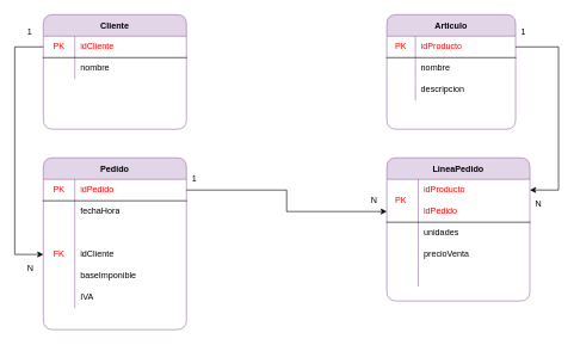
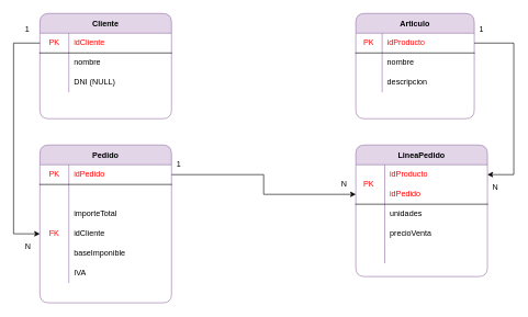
+ <mxCell id="11" value="DNI (NULL)" style="shape=partialRectangle;html=1;whiteSpace=wrap;connectable=0;fillColor=none;top=0;left=0;bottom=0;right=0;align=left;spacingLeft=6;overflow=hidden;pointerEvents=1;" vertex="1" parent="9"><mxGeometry x="44" width="156" height="30" as="geometry"><mxRectangle width="156" height="30" as="alternateBounds" /></mxGeometry></mxCell>
- <mxCell id="30" value="fechaHora" style="shape=partialRectangle;html=1;whiteSpace=wrap;connectable=0;fillColor=none;top=0;left=0;bottom=0;right=0;align=left;spacingLeft=6;overflow=hidden;pointerEvents=1;" vertex="1" parent="28"><mxGeometry x="44" width="156" height="30" as="geometry"><mxRectangle width="156" height="30" as="alternateBounds" /></mxGeometry></mxCell>
+ <mxCell id="33" value="importeTotal" style="shape=partialRectangle;html=1;whiteSpace=wrap;connectable=0;fillColor=none;top=0;left=0;bottom=0;right=0;align=left;spacingLeft=6;overflow=hidden;pointerEvents=1;" vertex="1" parent="31"><mxGeometry x="44" width="156" height="30" as="geometry"><mxRectangle width="156" height="30" as="alternateBounds" /></mxGeometry></mxCell>
